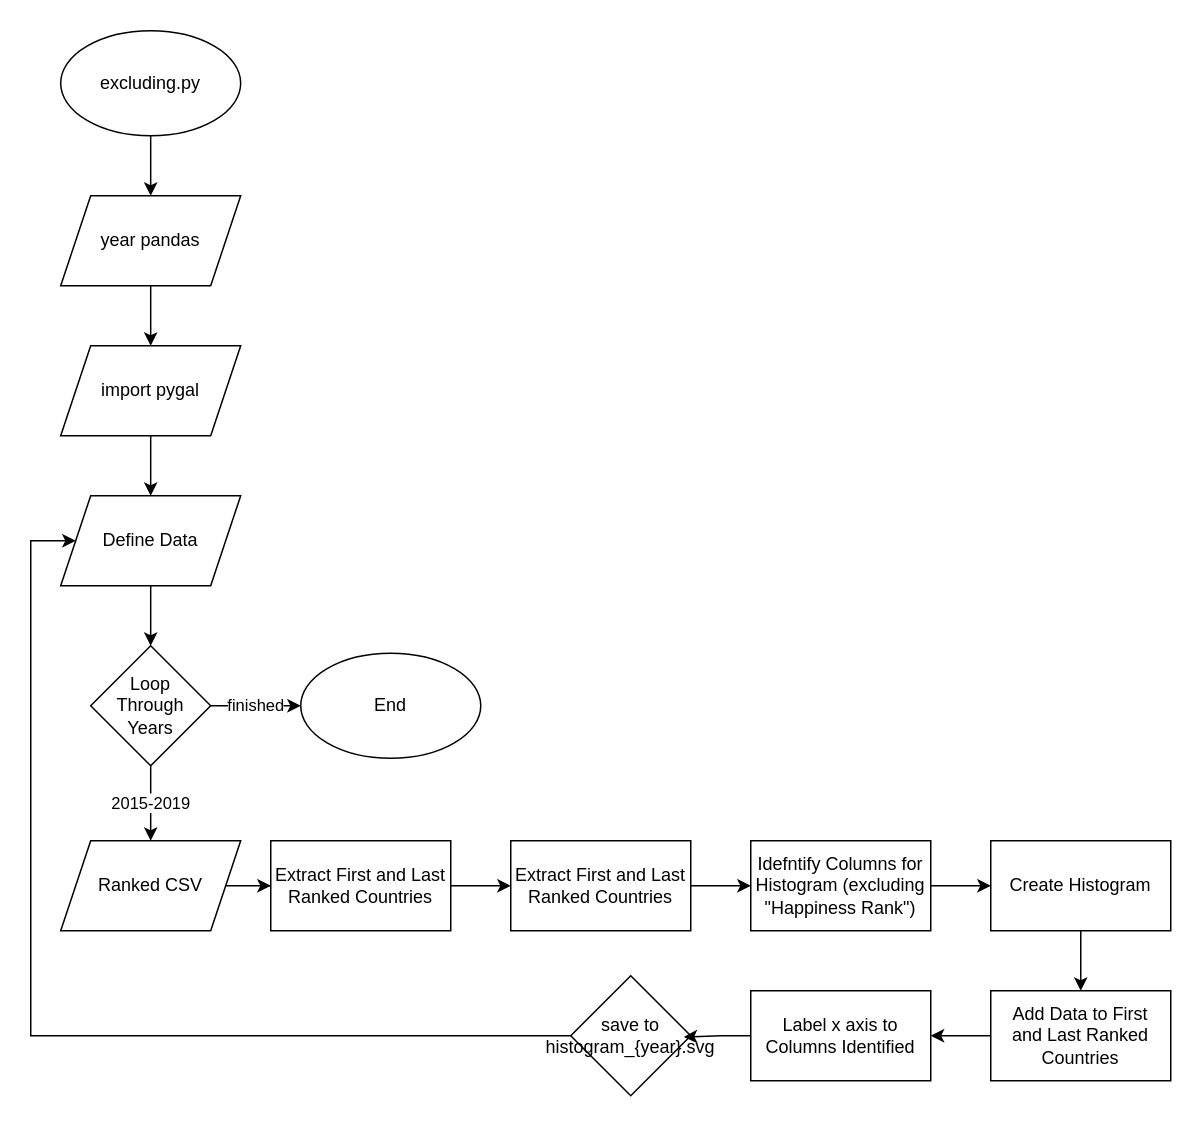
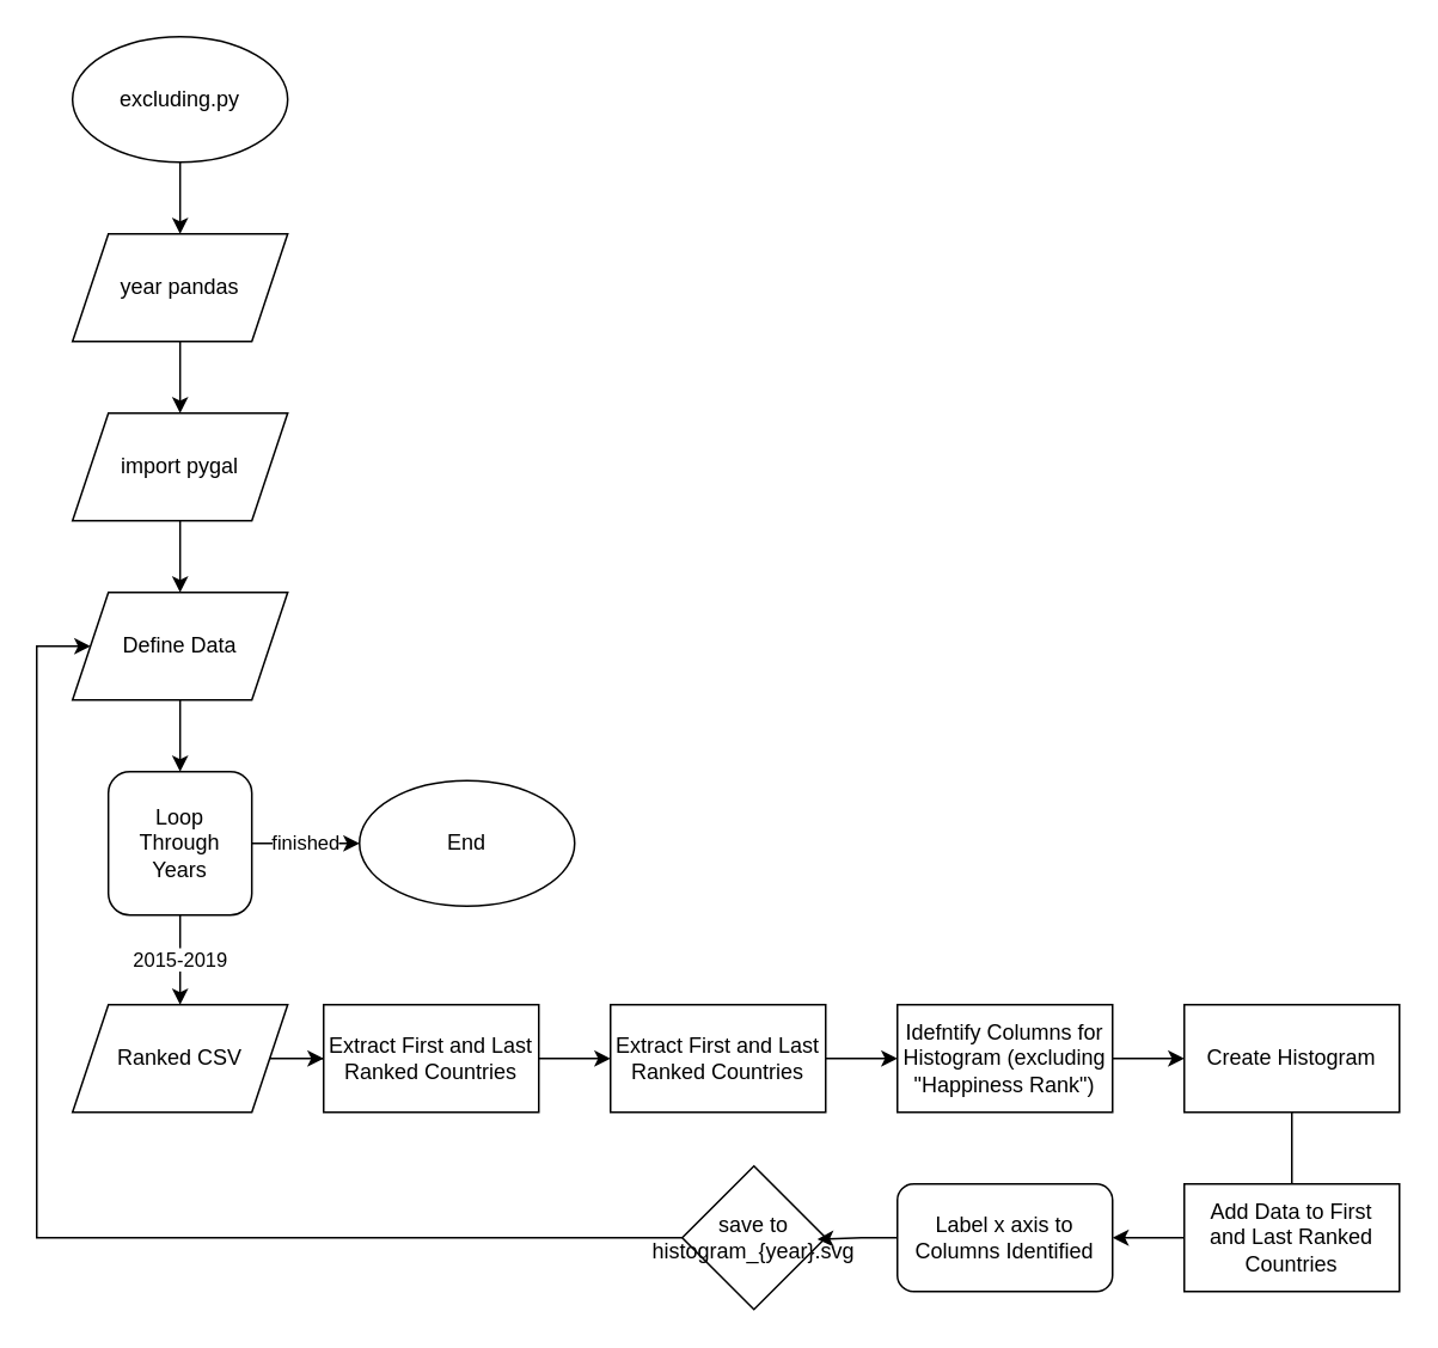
- <mxCell id="8" value="Loop&lt;div&gt;Through&lt;br&gt;Years&lt;/div&gt;" style="rhombus;whiteSpace=wrap;html=1;" vertex="1" parent="1"><mxGeometry x="59.96" y="430" width="80" height="80" as="geometry" /></mxCell>
+ <mxCell id="8" value="Loop&lt;div&gt;Through&lt;br&gt;Years&lt;/div&gt;" style="whiteSpace=wrap;html=1;rounded=1;" vertex="1" parent="1"><mxGeometry x="59.96" y="430" width="80" height="80" as="geometry" /></mxCell>
- <mxCell id="19" style="edgeStyle=orthogonalEdgeStyle;rounded=0;orthogonalLoop=1;jettySize=auto;html=1;" edge="1" parent="1" source="20" target="22"><mxGeometry relative="1" as="geometry" /></mxCell>
+ <mxCell id="19" style="edgeStyle=orthogonalEdgeStyle;rounded=0;orthogonalLoop=1;jettySize=auto;html=1;endArrow=none;" edge="1" parent="1" source="20" target="22"><mxGeometry relative="1" as="geometry" /></mxCell>
- <mxCell id="23" value="Label x axis to&lt;div&gt;Columns Identified&lt;/div&gt;" style="rounded=0;whiteSpace=wrap;html=1;" vertex="1" parent="1"><mxGeometry x="500" y="660" width="120" height="60" as="geometry" /></mxCell>
+ <mxCell id="23" value="Label x axis to&lt;div&gt;Columns Identified&lt;/div&gt;" style="whiteSpace=wrap;html=1;rounded=1;" vertex="1" parent="1"><mxGeometry x="500" y="660" width="120" height="60" as="geometry" /></mxCell>
